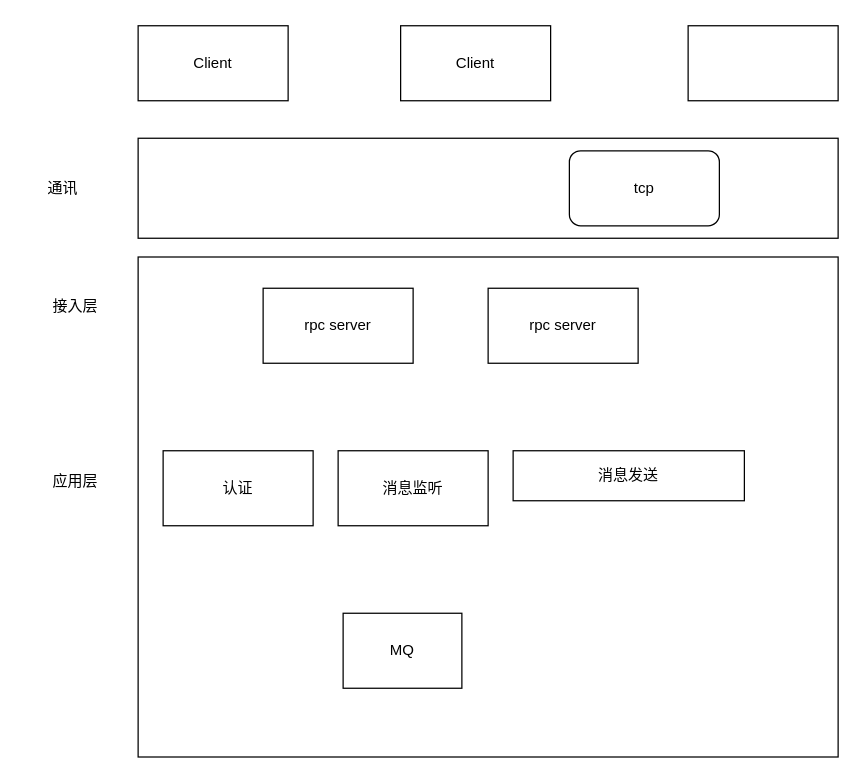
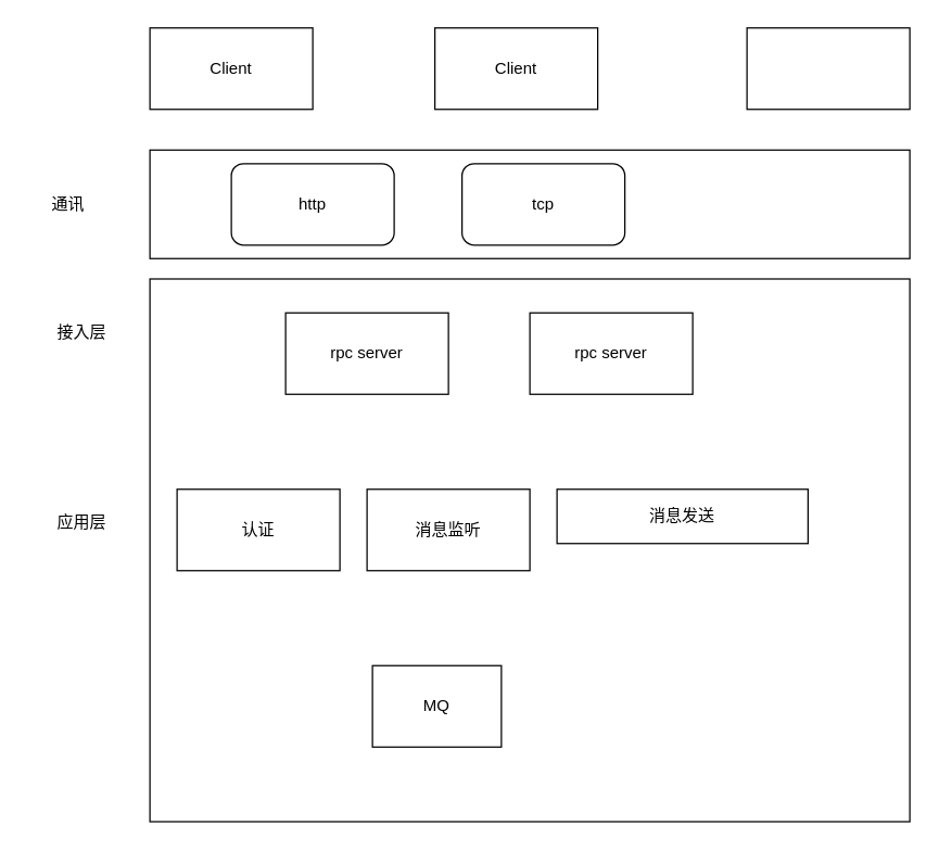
+ <mxCell id="16" value="http" style="rounded=1;whiteSpace=wrap;html=1;" vertex="1" parent="1"><mxGeometry x="170" y="120" width="120" height="60" as="geometry" /></mxCell>
- <mxCell id="17" value="tcp" style="rounded=1;whiteSpace=wrap;html=1;" vertex="1" parent="1"><mxGeometry x="455" y="120" width="120" height="60" as="geometry" /></mxCell>
+ <mxCell id="17" value="tcp" style="rounded=1;whiteSpace=wrap;html=1;" vertex="1" parent="1"><mxGeometry x="340" y="120" width="120" height="60" as="geometry" /></mxCell>
